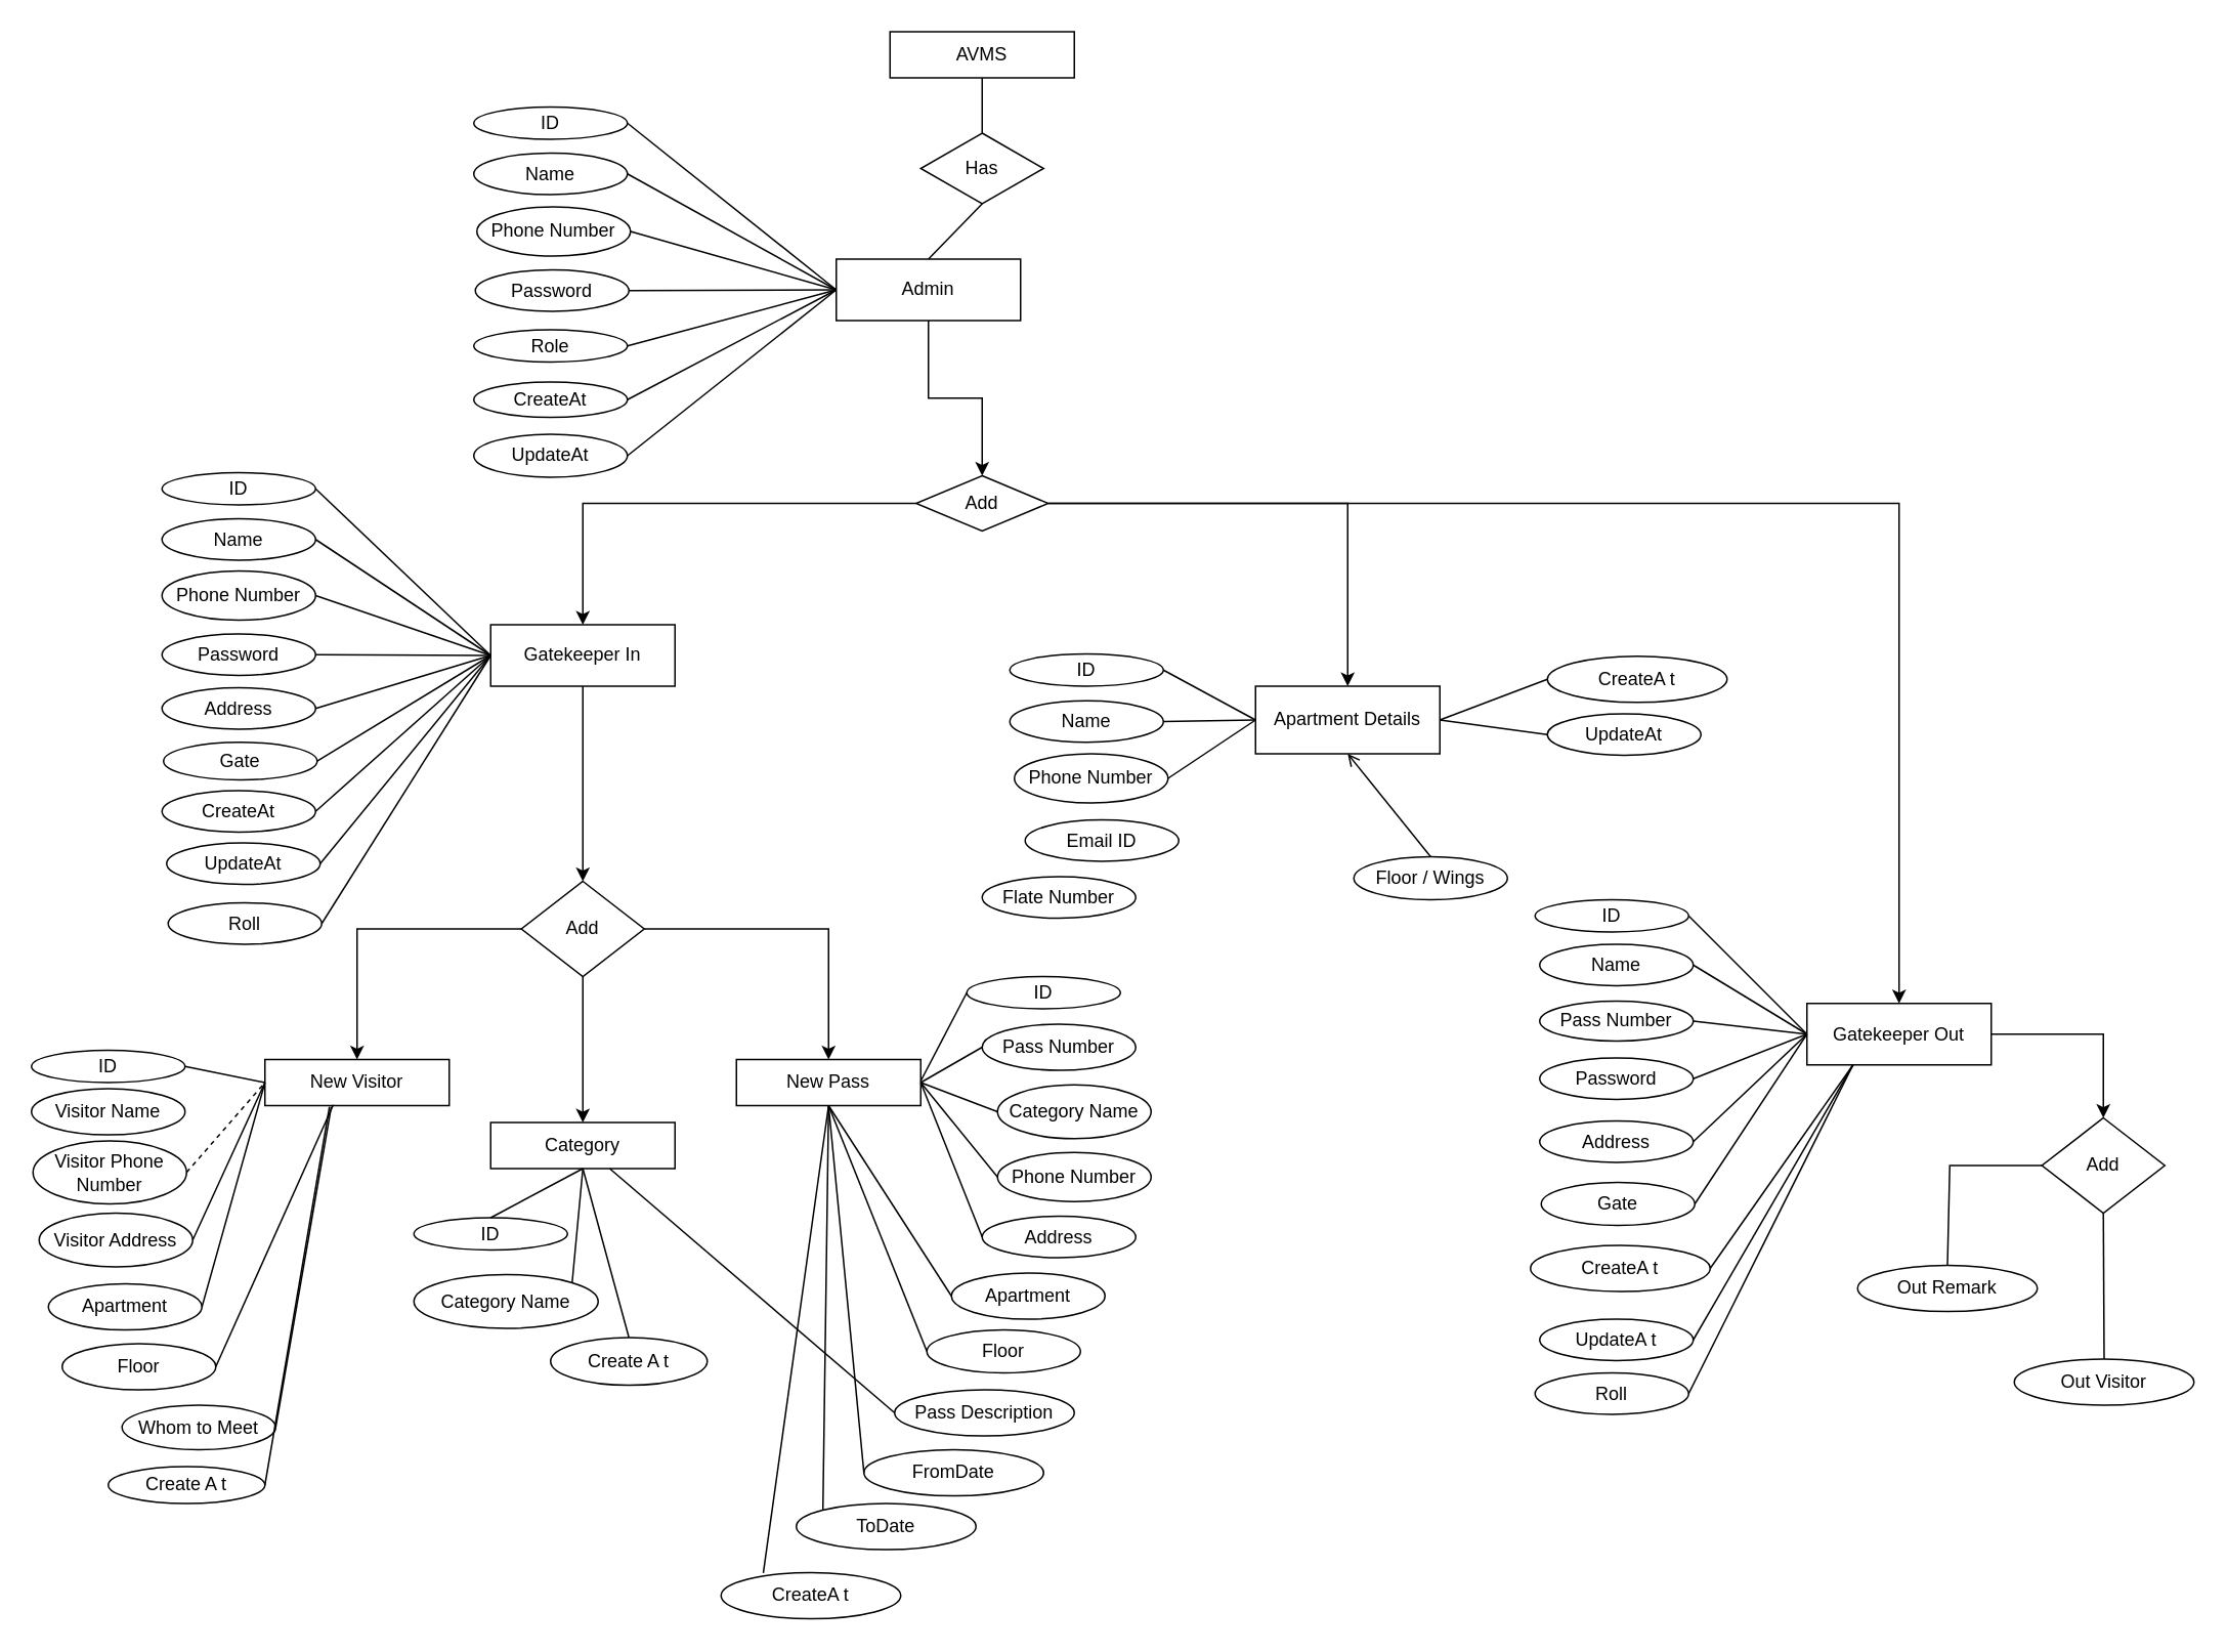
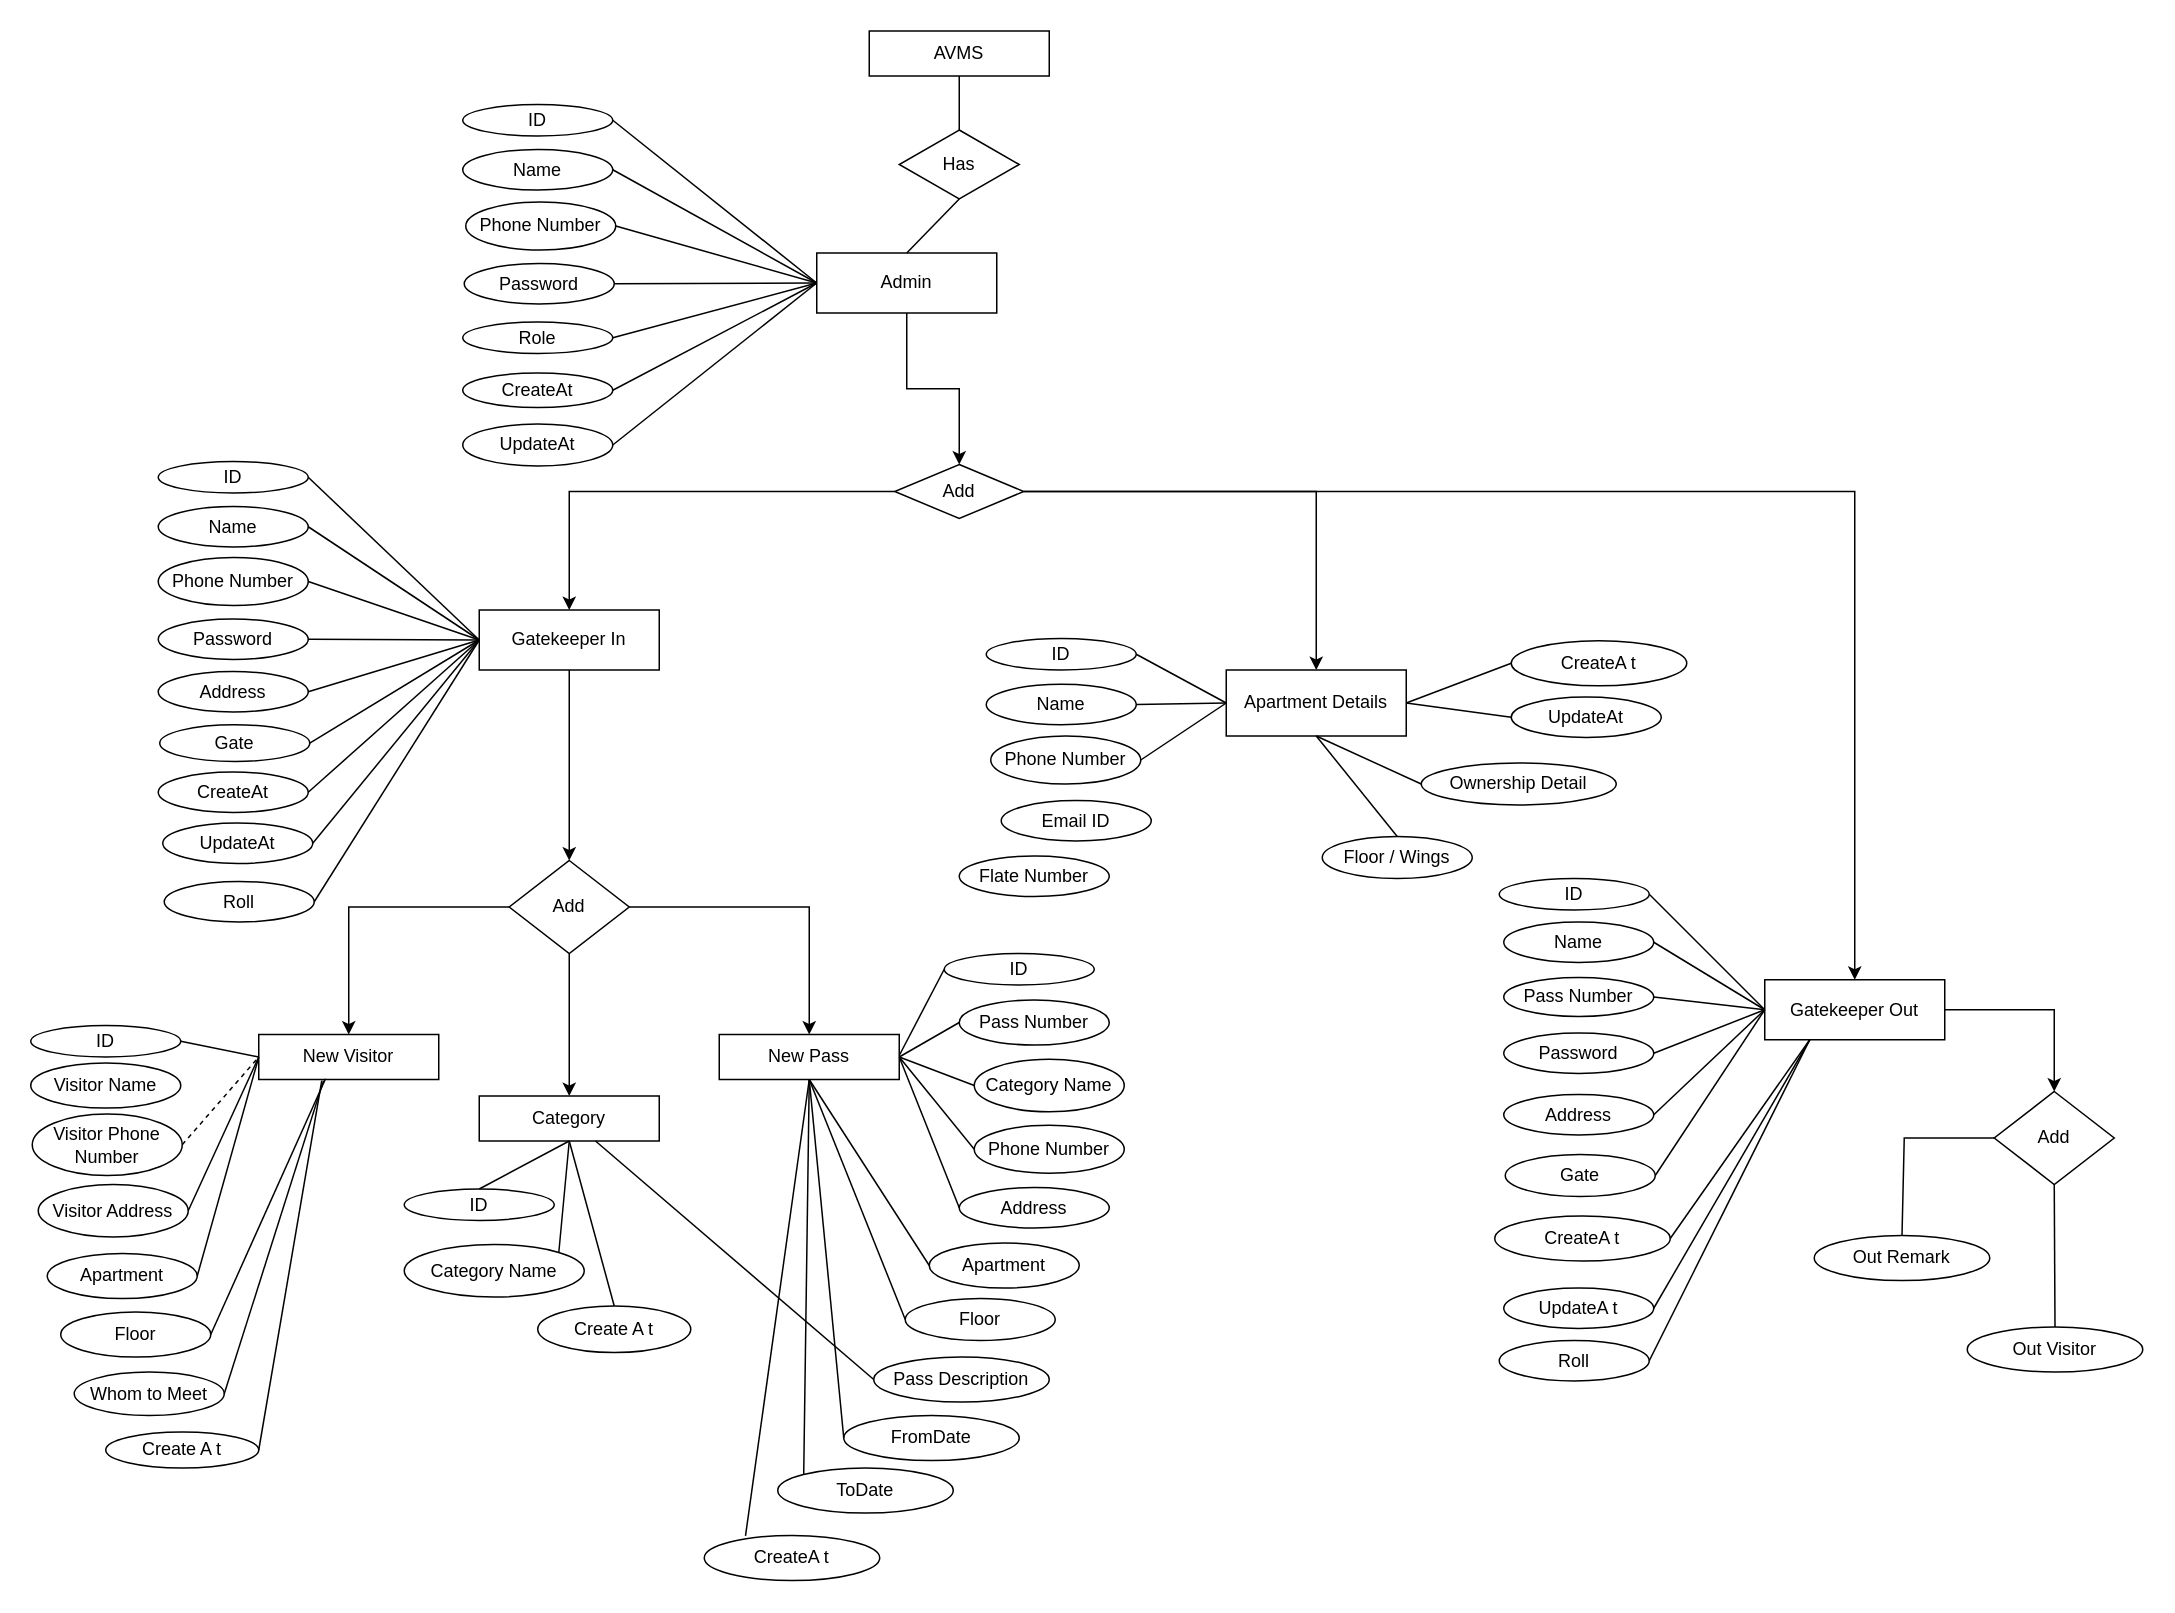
- <mxCell id="110" value="" style="endArrow=open;html=1;rounded=0;entryX=0.5;entryY=1;entryDx=0;entryDy=0;exitX=0.5;exitY=0;exitDx=0;exitDy=0;" edge="1" parent="1" source="105" target="53"><mxGeometry width="50" height="50" relative="1" as="geometry"><mxPoint x="717" y="673" as="sourcePoint" /><mxPoint x="767" y="623" as="targetPoint" /></mxGeometry></mxCell>
+ <mxCell id="110" value="" style="endArrow=none;html=1;rounded=0;entryX=0.5;entryY=1;entryDx=0;entryDy=0;exitX=0.5;exitY=0;exitDx=0;exitDy=0;" edge="1" parent="1" source="105" target="53"><mxGeometry width="50" height="50" relative="1" as="geometry"><mxPoint x="717" y="673" as="sourcePoint" /><mxPoint x="767" y="623" as="targetPoint" /></mxGeometry></mxCell>
+ <mxCell id="109" value="" style="endArrow=none;html=1;rounded=0;entryX=0.5;entryY=1;entryDx=0;entryDy=0;exitX=0;exitY=0.5;exitDx=0;exitDy=0;" edge="1" parent="1" source="106" target="53"><mxGeometry width="50" height="50" relative="1" as="geometry"><mxPoint x="707" y="663" as="sourcePoint" /><mxPoint x="757" y="613" as="targetPoint" /></mxGeometry></mxCell>
+ <mxCell id="106" value="Ownership Detail" style="ellipse;whiteSpace=wrap;html=1;" vertex="1" parent="1"><mxGeometry x="947" y="508" width="130" height="28" as="geometry" /></mxCell>
- <mxCell id="58" value="Whom to Meet" style="ellipse;whiteSpace=wrap;html=1;" vertex="1" parent="1"><mxGeometry x="79" y="914" width="100" height="29" as="geometry" /></mxCell>
+ <mxCell id="58" value="Whom to Meet" style="ellipse;whiteSpace=wrap;html=1;" vertex="1" parent="1"><mxGeometry x="49" y="914" width="100" height="29" as="geometry" /></mxCell>
